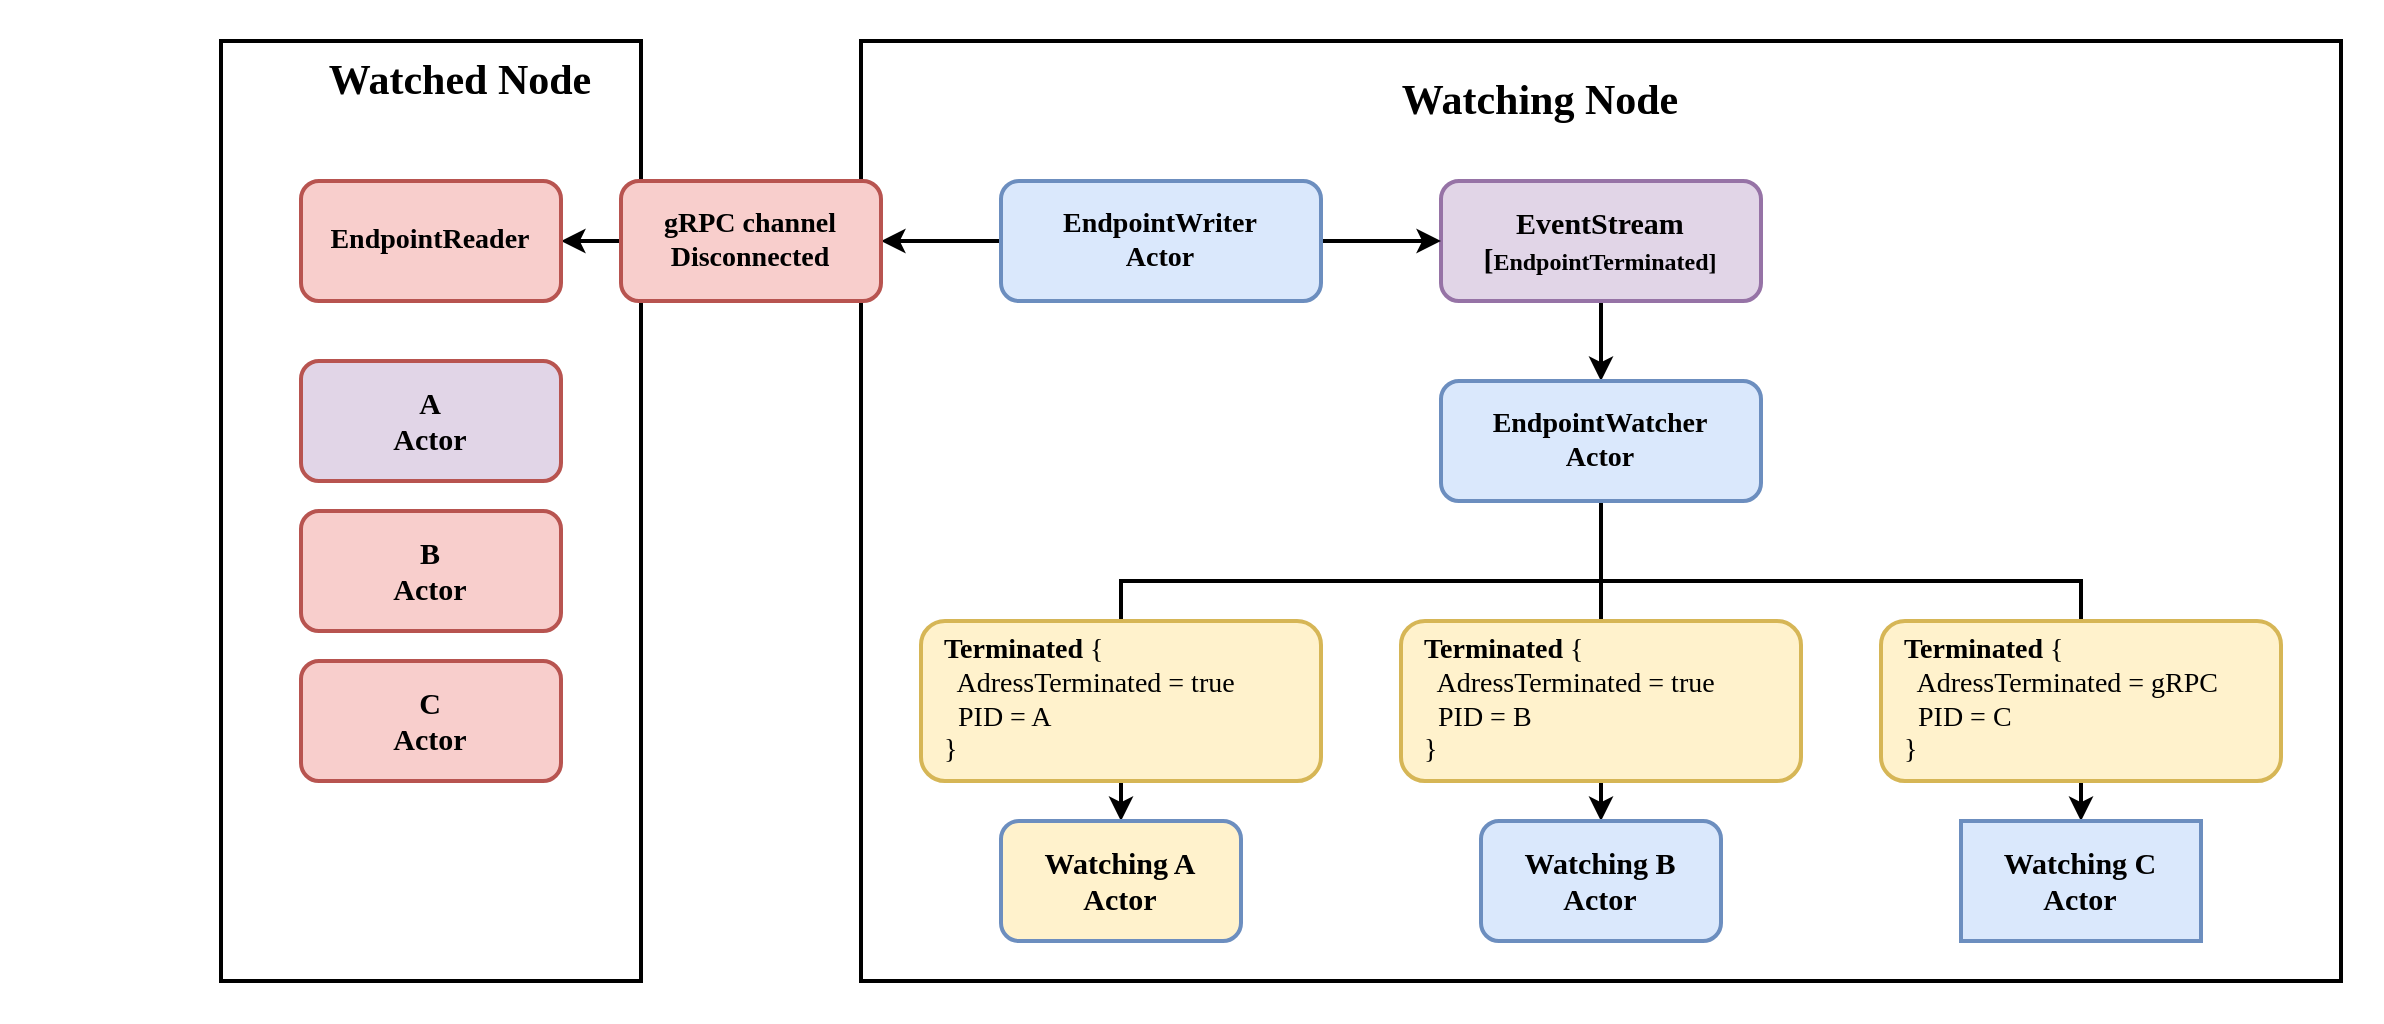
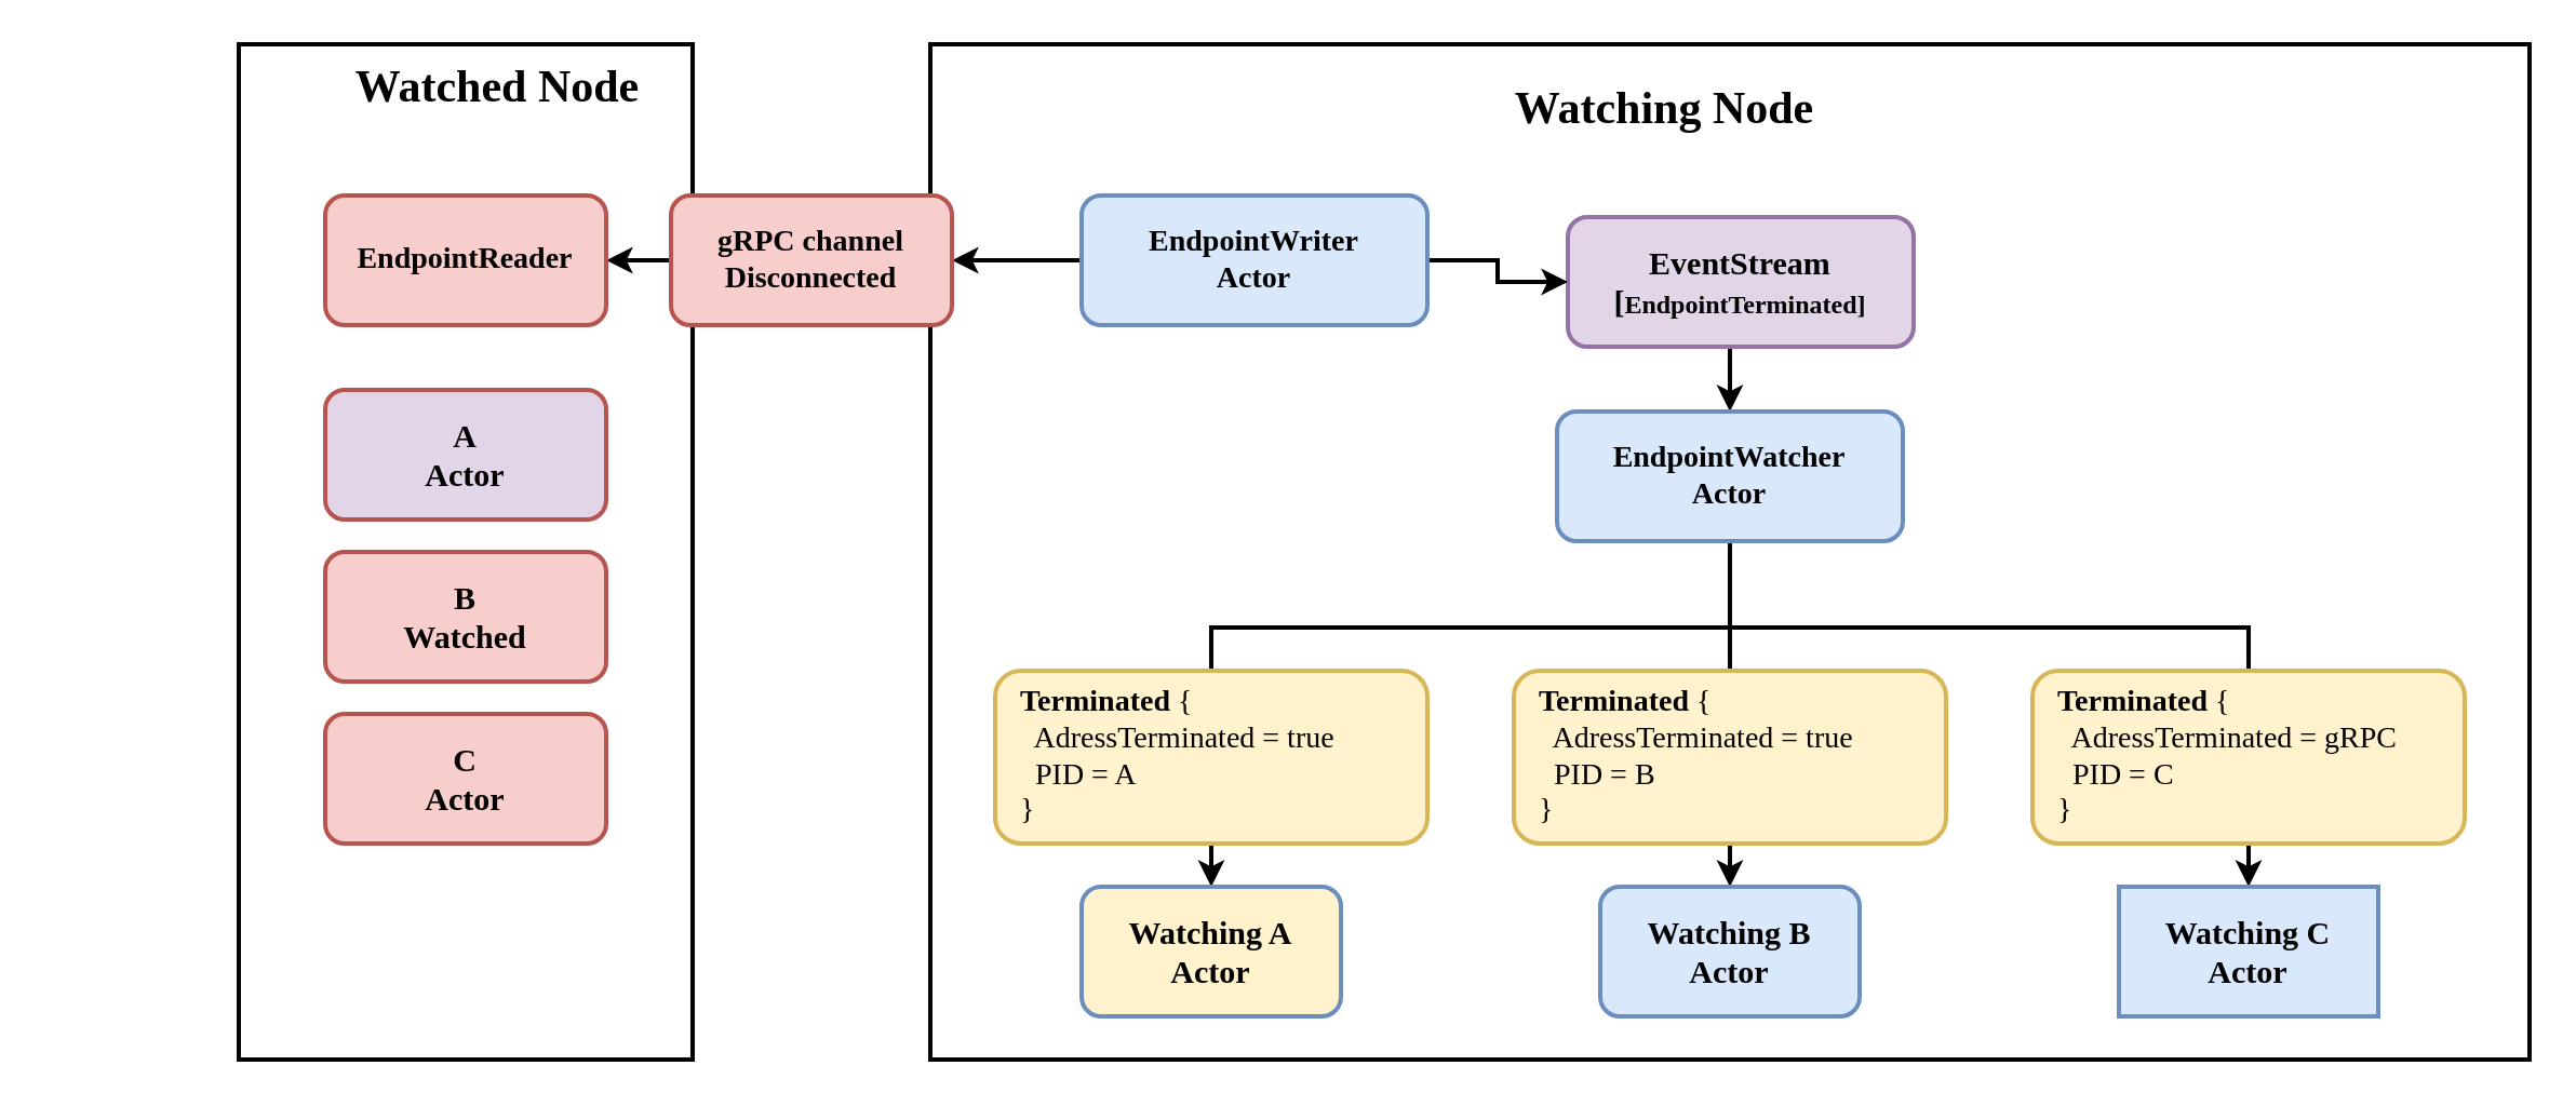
- <mxCell id="5" value="&lt;b&gt;&lt;font style=&quot;font-size: 15px&quot;&gt;EventStream&lt;/font&gt;&lt;/b&gt;&lt;div&gt;&lt;b&gt;&lt;font style=&quot;font-size: 15px&quot;&gt;[&lt;/font&gt;&lt;/b&gt;&lt;span&gt;&lt;b&gt;EndpointTerminated]&lt;/b&gt;&lt;/span&gt;&lt;/div&gt;" style="rounded=1;whiteSpace=wrap;html=1;shadow=0;comic=0;strokeWidth=2;fontFamily=Comic Sans MS;fillColor=#e1d5e7;strokeColor=#9673a6;" parent="1" vertex="1"><mxGeometry x="720" y="90" width="160" height="60" as="geometry" /></mxCell>
+ <mxCell id="5" value="&lt;b&gt;&lt;font style=&quot;font-size: 15px&quot;&gt;EventStream&lt;/font&gt;&lt;/b&gt;&lt;div&gt;&lt;b&gt;&lt;font style=&quot;font-size: 15px&quot;&gt;[&lt;/font&gt;&lt;/b&gt;&lt;span&gt;&lt;b&gt;EndpointTerminated]&lt;/b&gt;&lt;/span&gt;&lt;/div&gt;" style="rounded=1;whiteSpace=wrap;html=1;shadow=0;comic=0;strokeWidth=2;fontFamily=Comic Sans MS;fillColor=#e1d5e7;strokeColor=#9673a6;" parent="1" vertex="1"><mxGeometry x="725" y="100" width="160" height="60" as="geometry" /></mxCell>
- <mxCell id="25" value="&lt;span style=&quot;font-size: 15px&quot;&gt;&lt;b&gt;B&lt;/b&gt;&lt;/span&gt;&lt;br&gt;&lt;div&gt;&lt;span style=&quot;font-size: 15px&quot;&gt;&lt;b&gt;Actor&lt;/b&gt;&lt;/span&gt;&lt;/div&gt;" style="rounded=1;whiteSpace=wrap;html=1;shadow=0;comic=0;strokeWidth=2;fontFamily=Comic Sans MS;fillColor=#f8cecc;strokeColor=#b85450;" parent="1" vertex="1"><mxGeometry x="150" y="255" width="130" height="60" as="geometry" /></mxCell>
+ <mxCell id="25" value="&lt;span style=&quot;font-size: 15px&quot;&gt;&lt;b&gt;B&lt;/b&gt;&lt;/span&gt;&lt;br&gt;&lt;div&gt;&lt;span style=&quot;font-size: 15px&quot;&gt;&lt;b&gt;Watched&lt;/b&gt;&lt;/span&gt;&lt;/div&gt;" style="rounded=1;whiteSpace=wrap;html=1;shadow=0;comic=0;strokeWidth=2;fontFamily=Comic Sans MS;fillColor=#f8cecc;strokeColor=#b85450;" parent="1" vertex="1"><mxGeometry x="150" y="255" width="130" height="60" as="geometry" /></mxCell>
